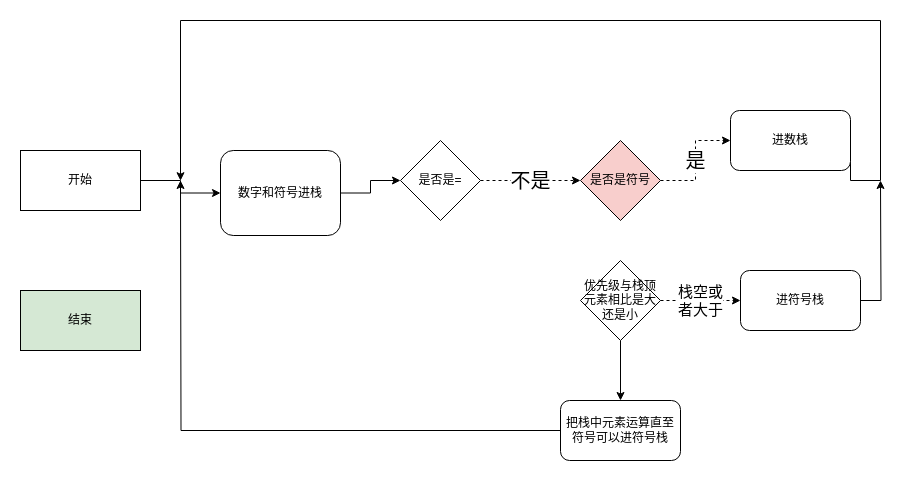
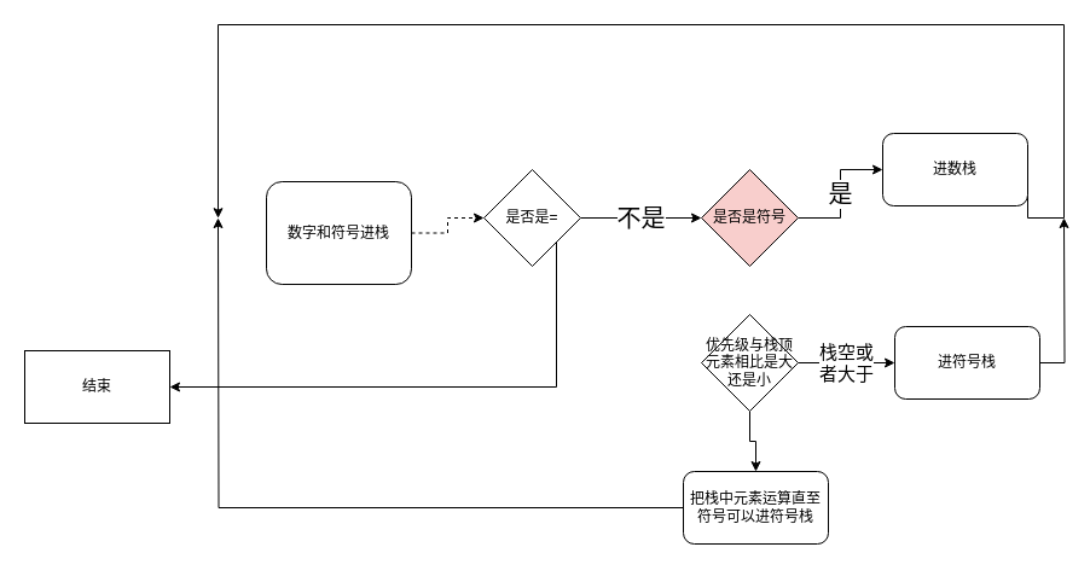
- <mxCell id="3" value="开始" style="rounded=0;whiteSpace=wrap;html=1;" vertex="1" parent="1"><mxGeometry x="20" y="150" width="120" height="60" as="geometry" /></mxCell>
- <mxCell id="2" style="edgeStyle=orthogonalEdgeStyle;rounded=0;orthogonalLoop=1;jettySize=auto;html=1;exitX=1;exitY=0.5;exitDx=0;exitDy=0;entryX=0;entryY=0.5;entryDx=0;entryDy=0;" edge="1" parent="1" source="3" target="5"><mxGeometry relative="1" as="geometry" /></mxCell>
- <mxCell id="6" value="&lt;font style=&quot;font-size: 20px&quot;&gt;不是&lt;/font&gt;" style="edgeStyle=orthogonalEdgeStyle;rounded=0;orthogonalLoop=1;jettySize=auto;html=1;exitX=1;exitY=0.5;exitDx=0;exitDy=0;entryX=0;entryY=0.5;entryDx=0;entryDy=0;dashed=1;" edge="1" parent="1" source="8" target="12"><mxGeometry relative="1" as="geometry" /></mxCell>
+ <mxCell id="6" value="&lt;font style=&quot;font-size: 20px&quot;&gt;不是&lt;/font&gt;" style="edgeStyle=orthogonalEdgeStyle;rounded=0;orthogonalLoop=1;jettySize=auto;html=1;exitX=1;exitY=0.5;exitDx=0;exitDy=0;entryX=0;entryY=0.5;entryDx=0;entryDy=0;" edge="1" parent="1" source="8" target="12"><mxGeometry relative="1" as="geometry" /></mxCell>
- <mxCell id="11" value="&lt;font style=&quot;font-size: 20px&quot;&gt;是&lt;/font&gt;" style="edgeStyle=orthogonalEdgeStyle;rounded=0;orthogonalLoop=1;jettySize=auto;html=1;exitX=1;exitY=0.5;exitDx=0;exitDy=0;entryX=0;entryY=0.5;entryDx=0;entryDy=0;dashed=1;" edge="1" parent="1" source="12" target="10"><mxGeometry relative="1" as="geometry" /></mxCell>
+ <mxCell id="11" value="&lt;font style=&quot;font-size: 20px&quot;&gt;是&lt;/font&gt;" style="edgeStyle=orthogonalEdgeStyle;rounded=0;orthogonalLoop=1;jettySize=auto;html=1;exitX=1;exitY=0.5;exitDx=0;exitDy=0;entryX=0;entryY=0.5;entryDx=0;entryDy=0;" edge="1" parent="1" source="12" target="10"><mxGeometry relative="1" as="geometry" /></mxCell>
- <mxCell id="4" style="edgeStyle=orthogonalEdgeStyle;rounded=0;orthogonalLoop=1;jettySize=auto;html=1;exitX=1;exitY=0.5;exitDx=0;exitDy=0;" edge="1" parent="1" source="5" target="8"><mxGeometry relative="1" as="geometry" /></mxCell>
+ <mxCell id="4" style="edgeStyle=orthogonalEdgeStyle;rounded=0;orthogonalLoop=1;jettySize=auto;html=1;exitX=1;exitY=0.5;exitDx=0;exitDy=0;dashed=1;" edge="1" parent="1" source="5" target="8"><mxGeometry relative="1" as="geometry" /></mxCell>
- <mxCell id="13" value="&lt;font style=&quot;font-size: 15px&quot;&gt;栈空或&lt;br&gt;者大于&lt;/font&gt;" style="edgeStyle=orthogonalEdgeStyle;rounded=0;orthogonalLoop=1;jettySize=auto;html=1;exitX=1;exitY=0.5;exitDx=0;exitDy=0;entryX=0;entryY=0.5;entryDx=0;entryDy=0;dashed=1;" edge="1" parent="1" source="15" target="17"><mxGeometry relative="1" as="geometry" /></mxCell>
+ <mxCell id="13" value="&lt;font style=&quot;font-size: 15px&quot;&gt;栈空或&lt;br&gt;者大于&lt;/font&gt;" style="edgeStyle=orthogonalEdgeStyle;rounded=0;orthogonalLoop=1;jettySize=auto;html=1;exitX=1;exitY=0.5;exitDx=0;exitDy=0;entryX=0;entryY=0.5;entryDx=0;entryDy=0;" edge="1" parent="1" source="15" target="17"><mxGeometry relative="1" as="geometry" /></mxCell>
- <mxCell id="20" value="结束" style="whiteSpace=wrap;html=1;fillColor=#d5e8d4;" vertex="1" parent="1"><mxGeometry x="20" y="290" width="120" height="60" as="geometry" /></mxCell>
+ <mxCell id="20" value="结束" style="whiteSpace=wrap;html=1;" vertex="1" parent="1"><mxGeometry x="20" y="290" width="120" height="60" as="geometry" /></mxCell>
+ <mxCell id="7" value="" style="edgeStyle=orthogonalEdgeStyle;rounded=0;orthogonalLoop=1;jettySize=auto;html=1;entryX=1;entryY=0.5;entryDx=0;entryDy=0;" edge="1" parent="1" source="8" target="20"><mxGeometry relative="1" as="geometry"><Array as="points"><mxPoint x="460" y="320" /></Array></mxGeometry></mxCell>
- <mxCell id="19" value="把栈中元素运算直至符号可以进符号栈" style="rounded=1;whiteSpace=wrap;html=1;" vertex="1" parent="1"><mxGeometry x="560" y="400" width="120" height="60" as="geometry" /></mxCell>
+ <mxCell id="19" value="把栈中元素运算直至符号可以进符号栈" style="rounded=1;whiteSpace=wrap;html=1;" vertex="1" parent="1"><mxGeometry x="565" y="390" width="120" height="60" as="geometry" /></mxCell>
